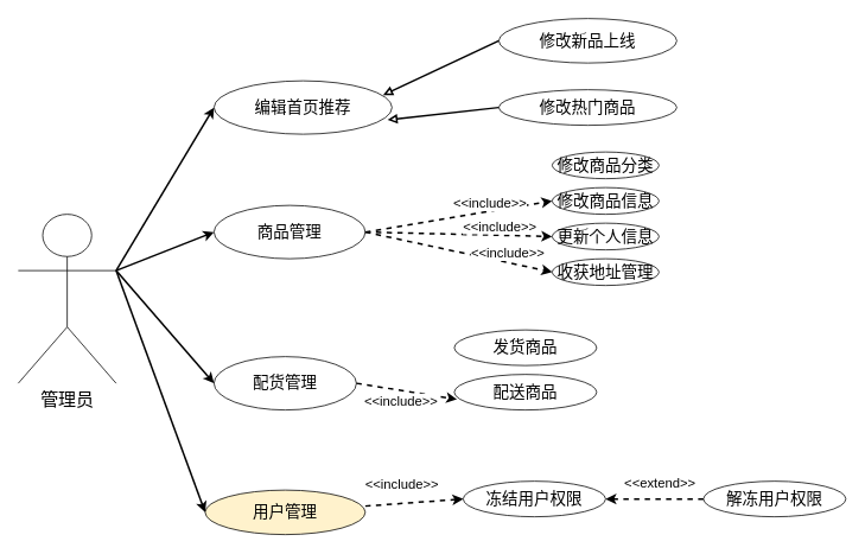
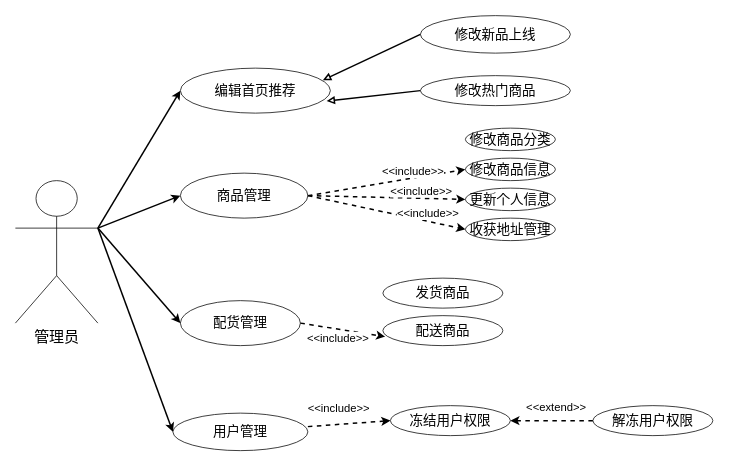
- <mxCell id="6" value="&lt;span style=&quot;font-size: 18px;&quot;&gt;用户管理&lt;/span&gt;" style="ellipse;whiteSpace=wrap;html=1;fillColor=#fff2cc;" parent="1" vertex="1"><mxGeometry x="230" y="550" width="180" height="50" as="geometry" /></mxCell>
+ <mxCell id="6" value="&lt;span style=&quot;font-size: 18px;&quot;&gt;用户管理&lt;/span&gt;" style="ellipse;whiteSpace=wrap;html=1;" parent="1" vertex="1"><mxGeometry x="230" y="550" width="180" height="50" as="geometry" /></mxCell>
